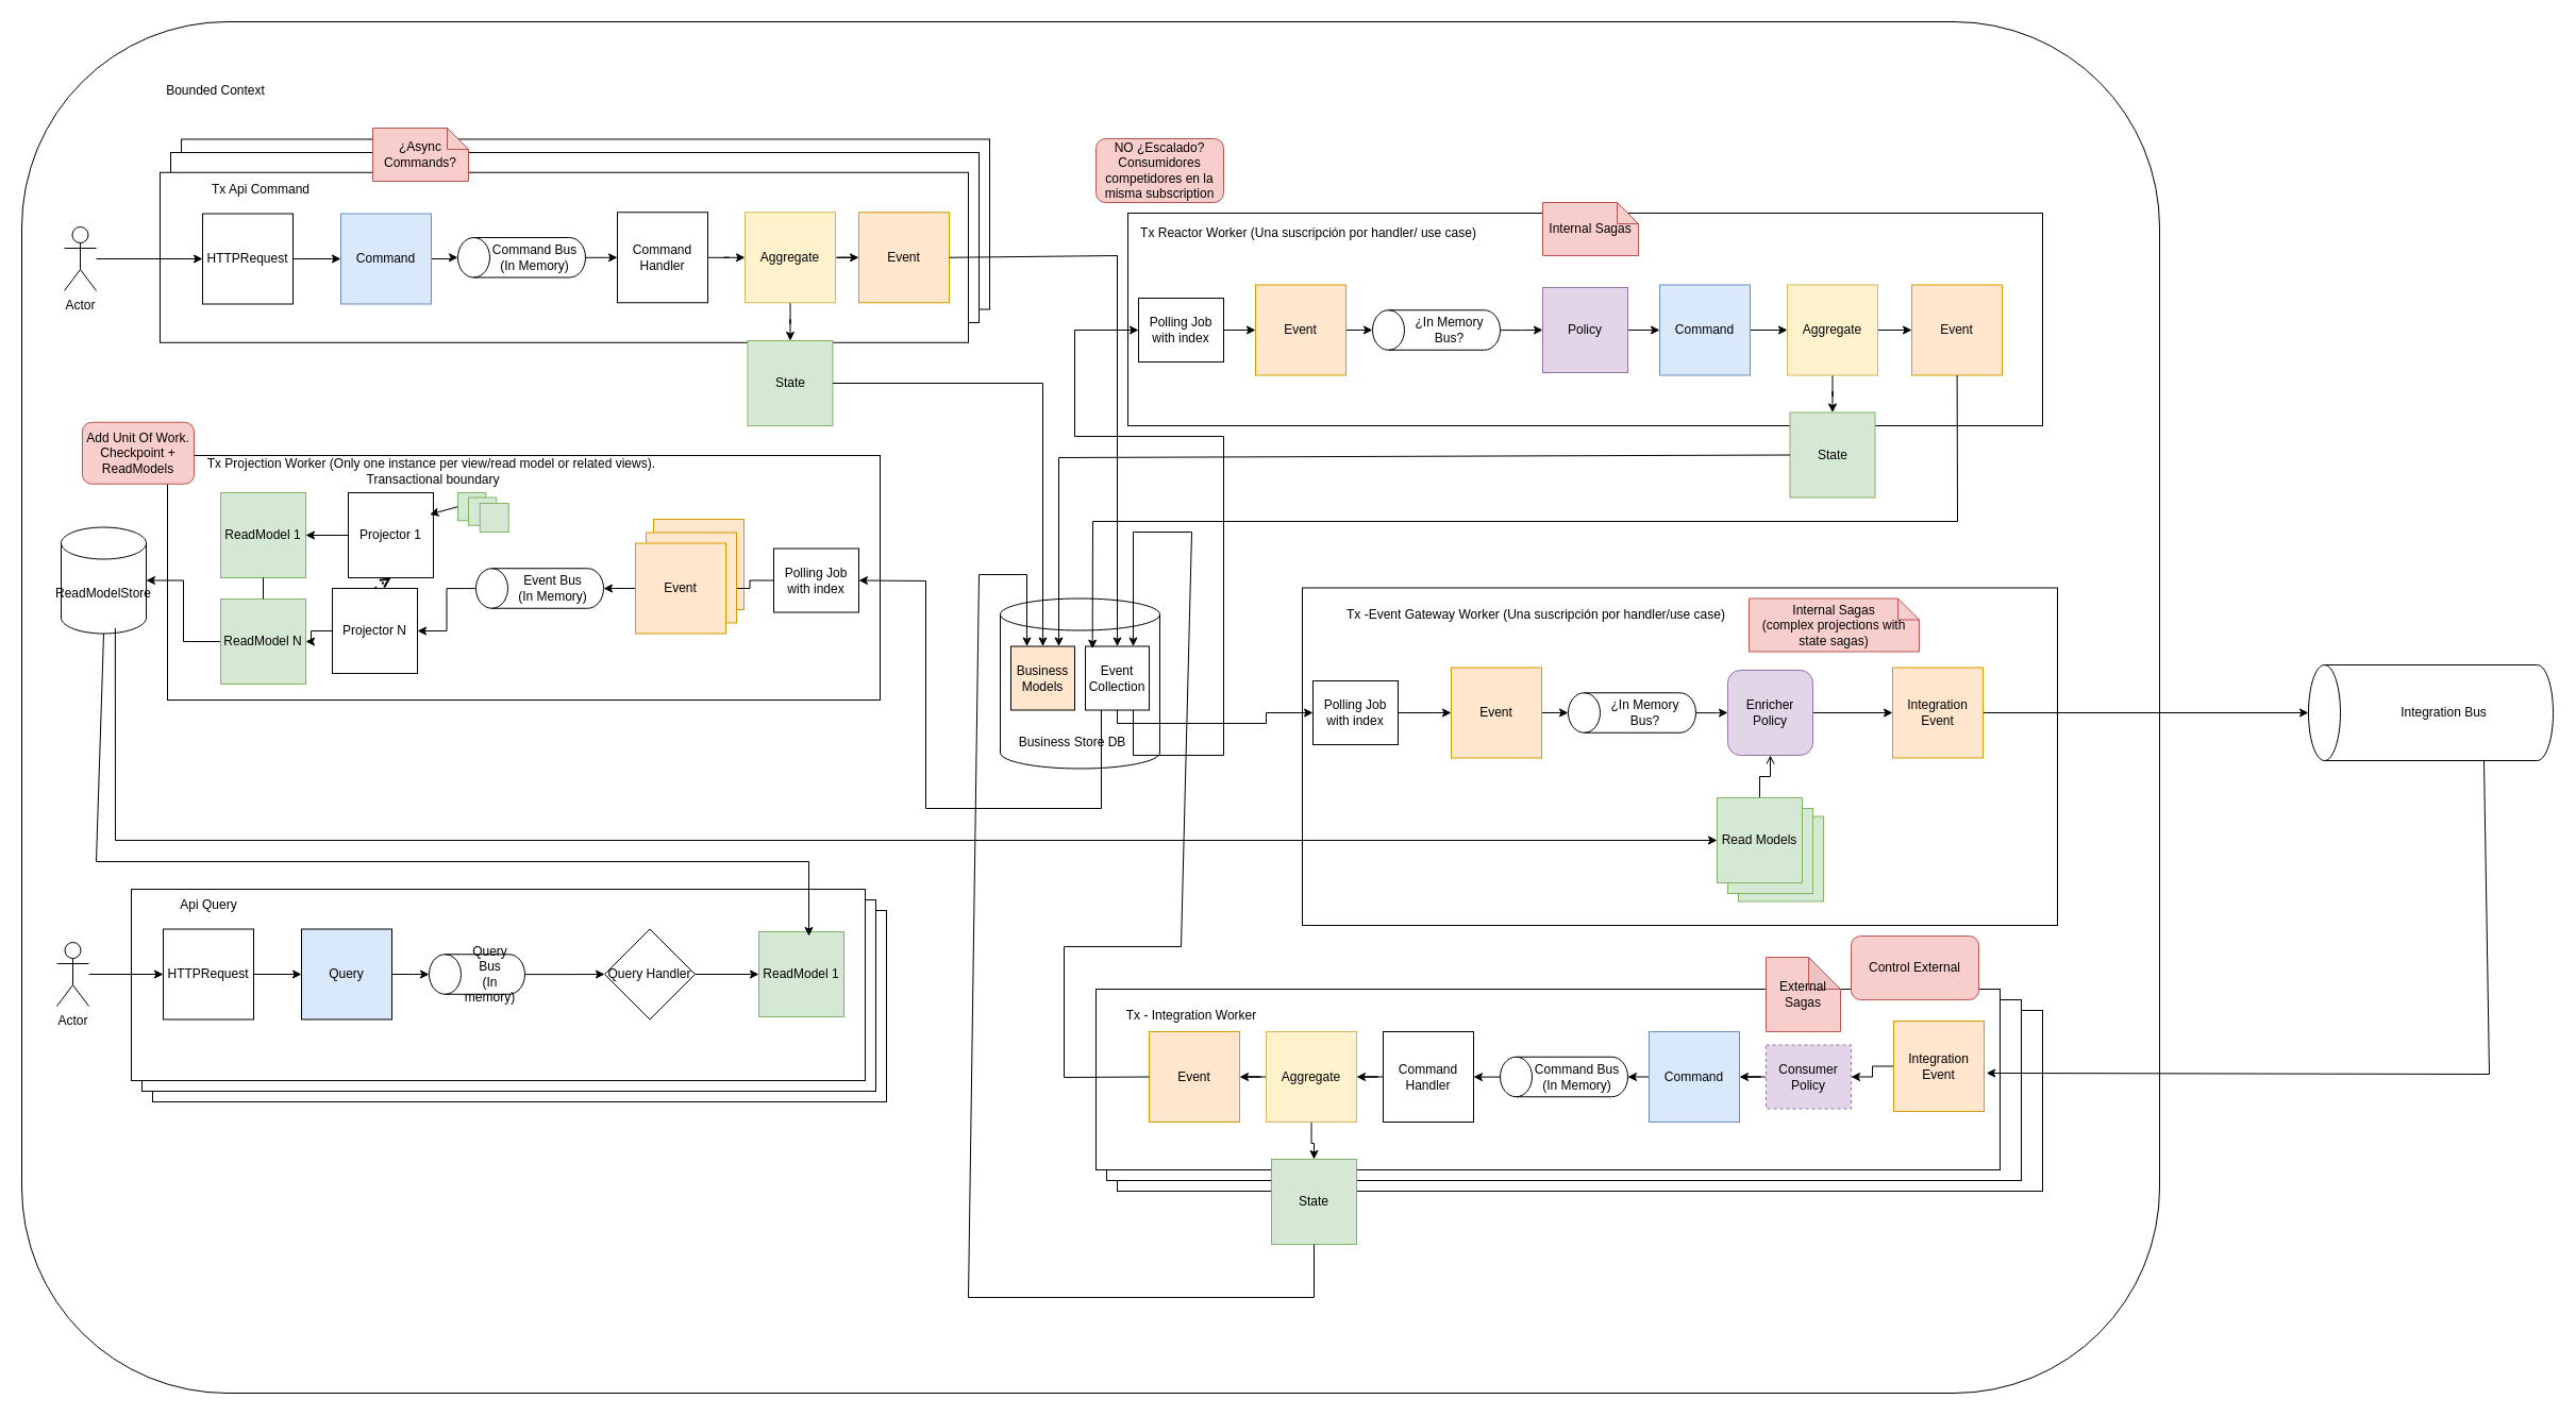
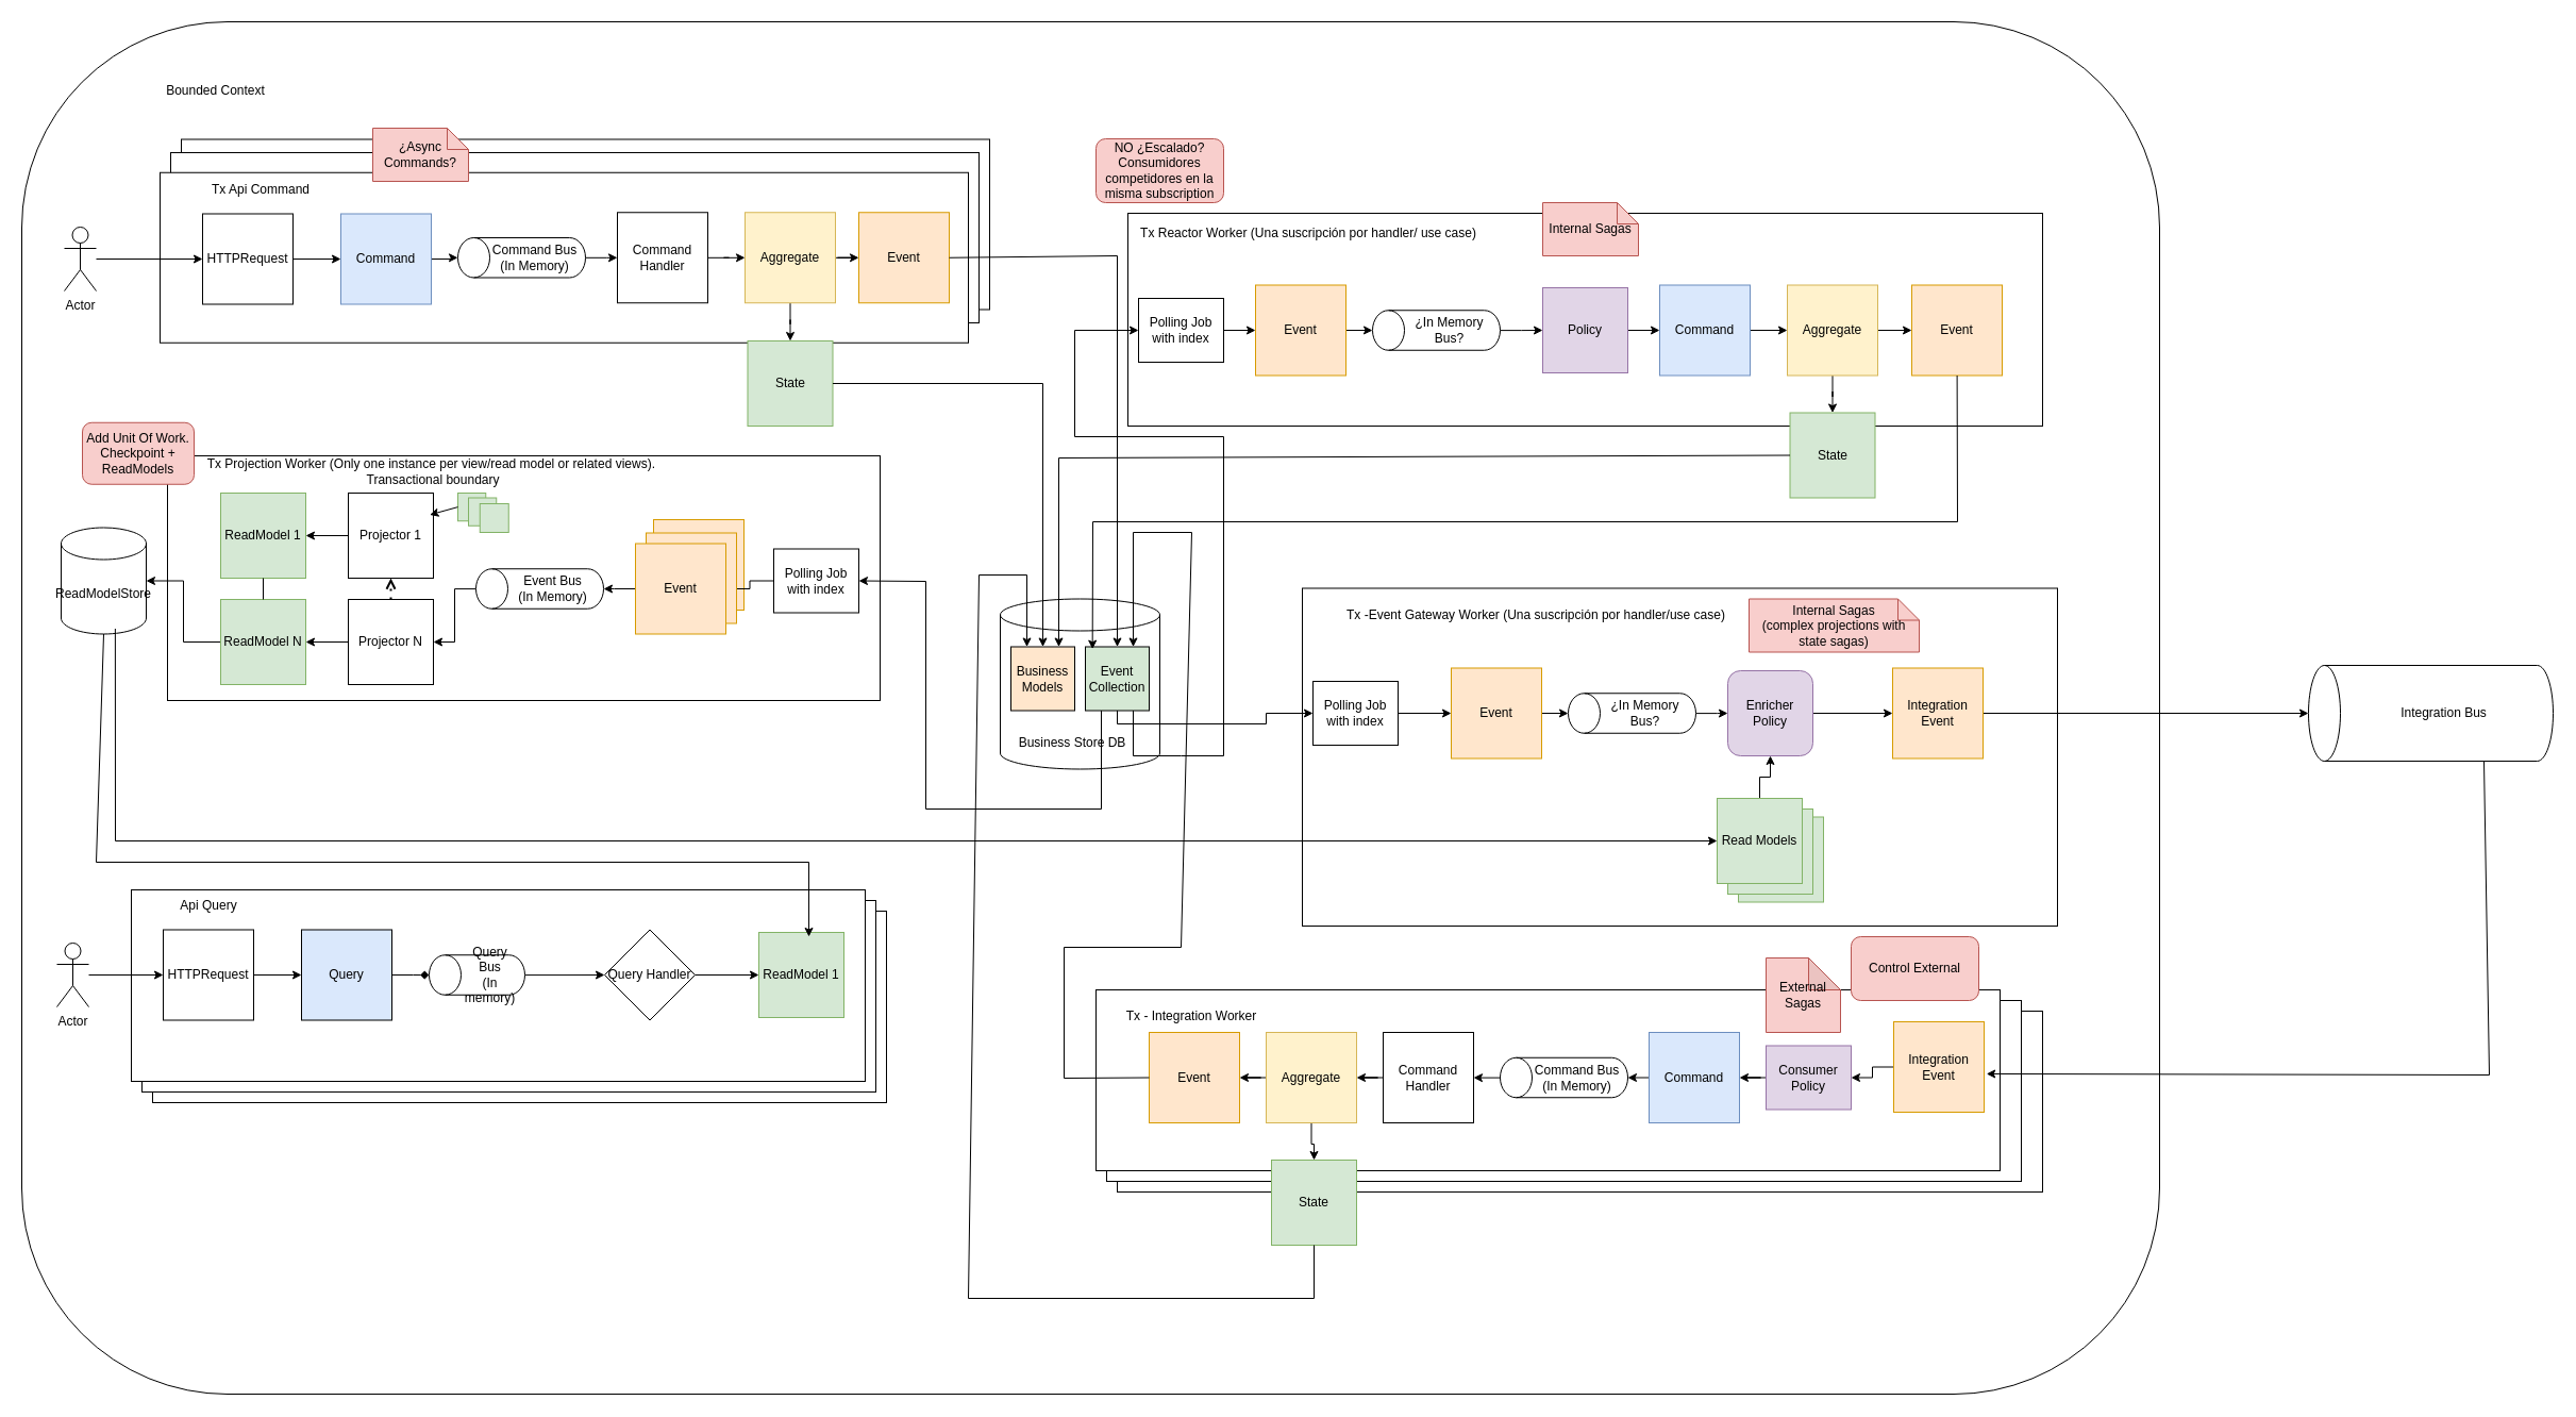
- <mxCell id="35" value="Projector N" style="whiteSpace=wrap;html=1;aspect=fixed;" parent="1" vertex="1"><mxGeometry x="312" y="553" width="80" height="80" as="geometry" /></mxCell>
+ <mxCell id="35" value="Projector N" style="whiteSpace=wrap;html=1;aspect=fixed;" parent="1" vertex="1"><mxGeometry x="327" y="563" width="80" height="80" as="geometry" /></mxCell>
- <mxCell id="126" value="Event Collection" style="whiteSpace=wrap;html=1;aspect=fixed;" parent="1" vertex="1"><mxGeometry x="1020" y="607.5" width="60" height="60" as="geometry" /></mxCell>
+ <mxCell id="126" value="Event Collection" style="whiteSpace=wrap;html=1;aspect=fixed;fillColor=#d5e8d4;" parent="1" vertex="1"><mxGeometry x="1020" y="607.5" width="60" height="60" as="geometry" /></mxCell>
- <mxCell id="90" value="" style="edgeStyle=orthogonalEdgeStyle;rounded=0;orthogonalLoop=1;jettySize=auto;html=1;endArrow=open;" parent="1" source="91" target="84" edge="1"><mxGeometry relative="1" as="geometry" /></mxCell>
+ <mxCell id="90" value="" style="edgeStyle=orthogonalEdgeStyle;rounded=0;orthogonalLoop=1;jettySize=auto;html=1;" parent="1" source="91" target="84" edge="1"><mxGeometry relative="1" as="geometry" /></mxCell>
- <mxCell id="54" value="" style="edgeStyle=orthogonalEdgeStyle;rounded=0;orthogonalLoop=1;jettySize=auto;html=1;" parent="1" source="55" target="57" edge="1"><mxGeometry relative="1" as="geometry" /></mxCell>
+ <mxCell id="54" value="" style="edgeStyle=orthogonalEdgeStyle;rounded=0;orthogonalLoop=1;jettySize=auto;html=1;endArrow=diamond;" parent="1" source="55" target="57" edge="1"><mxGeometry relative="1" as="geometry" /></mxCell>
- <mxCell id="99" value="Consumer Policy" style="rounded=0;whiteSpace=wrap;html=1;fillColor=#e1d5e7;strokeColor=#9673a6;dashed=1;" parent="1" vertex="1"><mxGeometry x="1660" y="982.5" width="80" height="60" as="geometry" /></mxCell>
+ <mxCell id="99" value="Consumer Policy" style="rounded=0;whiteSpace=wrap;html=1;fillColor=#e1d5e7;strokeColor=#9673a6;" parent="1" vertex="1"><mxGeometry x="1660" y="982.5" width="80" height="60" as="geometry" /></mxCell>
